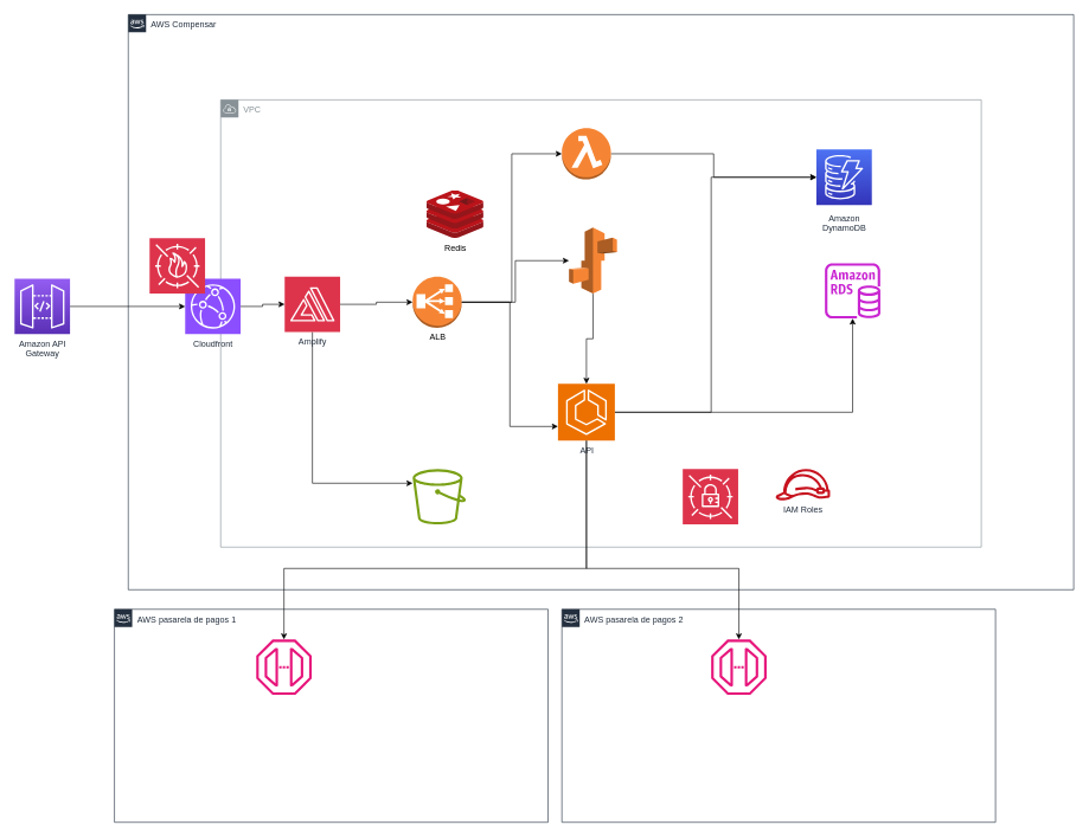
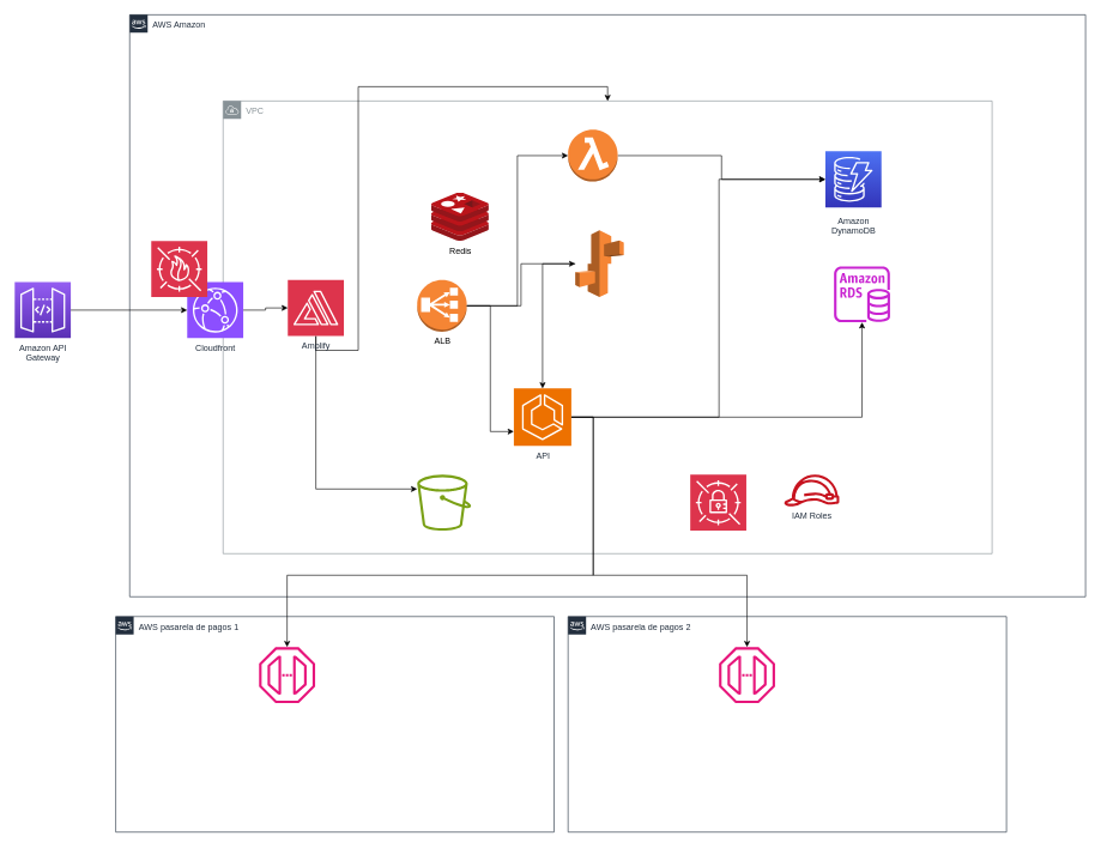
- <mxCell id="7" value="AWS Compensar" style="points=[[0,0],[0.25,0],[0.5,0],[0.75,0],[1,0],[1,0.25],[1,0.5],[1,0.75],[1,1],[0.75,1],[0.5,1],[0.25,1],[0,1],[0,0.75],[0,0.5],[0,0.25]];outlineConnect=0;gradientColor=none;html=1;whiteSpace=wrap;fontSize=12;fontStyle=0;shape=mxgraph.aws4.group;grIcon=mxgraph.aws4.group_aws_cloud_alt;strokeColor=#232F3E;fillColor=#ffffff;verticalAlign=top;align=left;spacingLeft=30;fontColor=#232F3E;dashed=0;labelBackgroundColor=#ffffff;container=1;pointerEvents=0;collapsible=0;recursiveResize=0;" vertex="1" parent="1"><mxGeometry x="180" y="20" width="1330" height="810" as="geometry" /></mxCell>
+ <mxCell id="7" value="AWS Amazon" style="points=[[0,0],[0.25,0],[0.5,0],[0.75,0],[1,0],[1,0.25],[1,0.5],[1,0.75],[1,1],[0.75,1],[0.5,1],[0.25,1],[0,1],[0,0.75],[0,0.5],[0,0.25]];outlineConnect=0;gradientColor=none;html=1;whiteSpace=wrap;fontSize=12;fontStyle=0;shape=mxgraph.aws4.group;grIcon=mxgraph.aws4.group_aws_cloud_alt;strokeColor=#232F3E;fillColor=#ffffff;verticalAlign=top;align=left;spacingLeft=30;fontColor=#232F3E;dashed=0;labelBackgroundColor=#ffffff;container=1;pointerEvents=0;collapsible=0;recursiveResize=0;" vertex="1" parent="1"><mxGeometry x="180" y="20" width="1330" height="810" as="geometry" /></mxCell>
- <mxCell id="14" value="" style="edgeStyle=orthogonalEdgeStyle;rounded=0;orthogonalLoop=1;jettySize=auto;html=1;" edge="1" parent="7" source="16" target="18"><mxGeometry relative="1" as="geometry" /></mxCell>
+ <mxCell id="14" value="" style="edgeStyle=orthogonalEdgeStyle;rounded=0;orthogonalLoop=1;jettySize=auto;html=1;" edge="1" parent="7" source="16" target="8"><mxGeometry relative="1" as="geometry" /></mxCell>
- <mxCell id="11" value="API" style="sketch=0;points=[[0,0,0],[0.25,0,0],[0.5,0,0],[0.75,0,0],[1,0,0],[0,1,0],[0.25,1,0],[0.5,1,0],[0.75,1,0],[1,1,0],[0,0.25,0],[0,0.5,0],[0,0.75,0],[1,0.25,0],[1,0.5,0],[1,0.75,0]];outlineConnect=0;fontColor=#232F3E;fillColor=#ED7100;strokeColor=#ffffff;dashed=0;verticalLabelPosition=bottom;verticalAlign=top;align=center;html=1;fontSize=12;fontStyle=0;aspect=fixed;shape=mxgraph.aws4.resourceIcon;resIcon=mxgraph.aws4.ecs;" vertex="1" parent="7"><mxGeometry x="604.5" y="520" width="80" height="80" as="geometry" /></mxCell>
+ <mxCell id="11" value="API" style="sketch=0;points=[[0,0,0],[0.25,0,0],[0.5,0,0],[0.75,0,0],[1,0,0],[0,1,0],[0.25,1,0],[0.5,1,0],[0.75,1,0],[1,1,0],[0,0.25,0],[0,0.5,0],[0,0.75,0],[1,0.25,0],[1,0.5,0],[1,0.75,0]];outlineConnect=0;fontColor=#232F3E;fillColor=#ED7100;strokeColor=#ffffff;dashed=0;verticalLabelPosition=bottom;verticalAlign=top;align=center;html=1;fontSize=12;fontStyle=0;aspect=fixed;shape=mxgraph.aws4.resourceIcon;resIcon=mxgraph.aws4.ecs;" vertex="1" parent="7"><mxGeometry x="534.5" y="520" width="80" height="80" as="geometry" /></mxCell>
